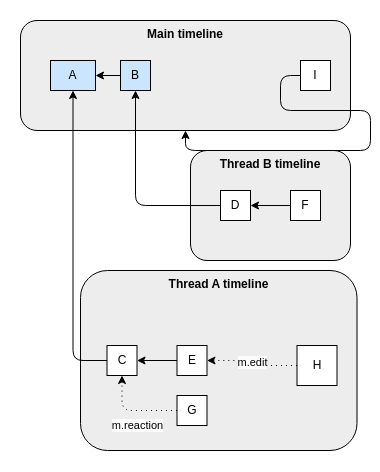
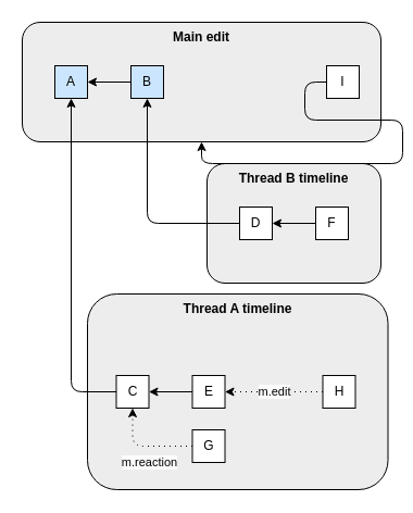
- <mxCell id="4" value="Main timeline" style="rounded=1;whiteSpace=wrap;html=1;fontFamily=Helvetica;fillColor=#EDEDED;verticalAlign=top;fontStyle=1" vertex="1" parent="1"><mxGeometry x="20" y="20" width="330" height="110" as="geometry" /></mxCell>
+ <mxCell id="4" value="Main edit" style="rounded=1;whiteSpace=wrap;html=1;fontFamily=Helvetica;fillColor=#EDEDED;verticalAlign=top;fontStyle=1" vertex="1" parent="1"><mxGeometry x="20" y="20" width="330" height="110" as="geometry" /></mxCell>
- <mxCell id="5" value="A" style="whiteSpace=wrap;html=1;aspect=fixed;fillColor=#CCE5FF;" vertex="1" parent="1"><mxGeometry x="50" y="60" width="45" height="30" as="geometry" /></mxCell>
+ <mxCell id="5" value="A" style="whiteSpace=wrap;html=1;aspect=fixed;fillColor=#CCE5FF;" vertex="1" parent="1"><mxGeometry x="50" y="60" width="30" height="30" as="geometry" /></mxCell>
- <mxCell id="19" value="H" style="whiteSpace=wrap;html=1;aspect=fixed;" vertex="1" parent="1"><mxGeometry x="296.5" y="345" width="40" height="40" as="geometry" /></mxCell>
+ <mxCell id="19" value="H" style="whiteSpace=wrap;html=1;aspect=fixed;" vertex="1" parent="1"><mxGeometry x="296.5" y="345" width="30" height="30" as="geometry" /></mxCell>
